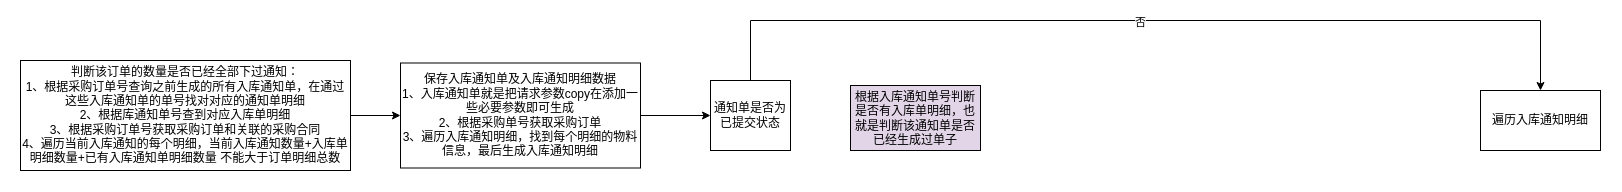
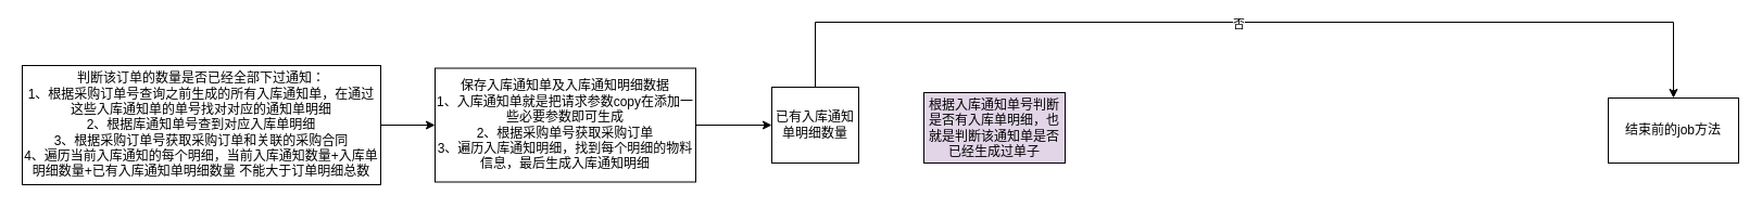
- <mxCell id="6" value="通知单是否为已提交状态" style="whiteSpace=wrap;html=1;rounded=0;" vertex="1" parent="1"><mxGeometry x="710" y="80" width="80" height="70" as="geometry" /></mxCell>
+ <mxCell id="6" value="已有入库通知单明细数量" style="whiteSpace=wrap;html=1;rounded=0;" vertex="1" parent="1"><mxGeometry x="710" y="80" width="80" height="70" as="geometry" /></mxCell>
- <mxCell id="8" value="遍历入库通知明细" style="rounded=0;whiteSpace=wrap;html=1;" vertex="1" parent="1"><mxGeometry x="1480" y="90" width="120" height="60" as="geometry" /></mxCell>
+ <mxCell id="8" value="结束前的job方法" style="rounded=0;whiteSpace=wrap;html=1;" vertex="1" parent="1"><mxGeometry x="1480" y="90" width="120" height="60" as="geometry" /></mxCell>
